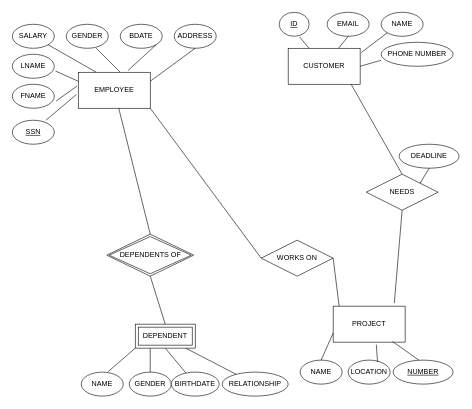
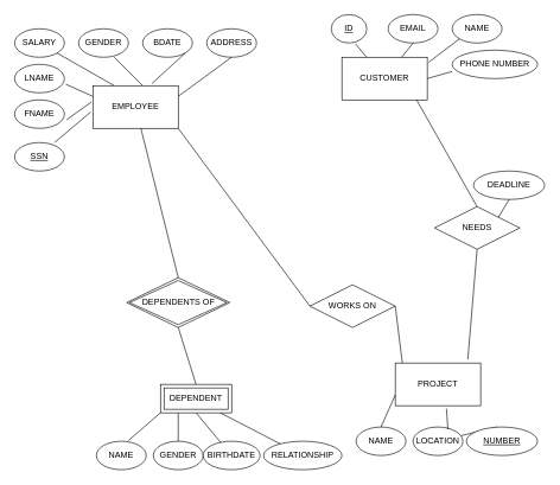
- <mxCell id="30" value="" style="endArrow=none;html=1;rounded=0;exitX=0.43;exitY=0;exitDx=0;exitDy=0;entryX=0.825;entryY=0.983;entryDx=0;entryDy=0;entryPerimeter=0;exitPerimeter=0;" edge="1" parent="1" source="52" target="3"><mxGeometry width="50" height="50" relative="1" as="geometry"><mxPoint x="700" y="600" as="sourcePoint" /><mxPoint x="755" y="545" as="targetPoint" /></mxGeometry></mxCell>
+ <mxCell id="30" value="" style="endArrow=none;html=1;rounded=0;exitX=0.43;exitY=0;exitDx=0;exitDy=0;exitPerimeter=0;" edge="1" parent="1" source="52" target="28"><mxGeometry width="50" height="50" relative="1" as="geometry"><mxPoint x="700" y="600" as="sourcePoint" /><mxPoint x="755" y="545" as="targetPoint" /></mxGeometry></mxCell>
